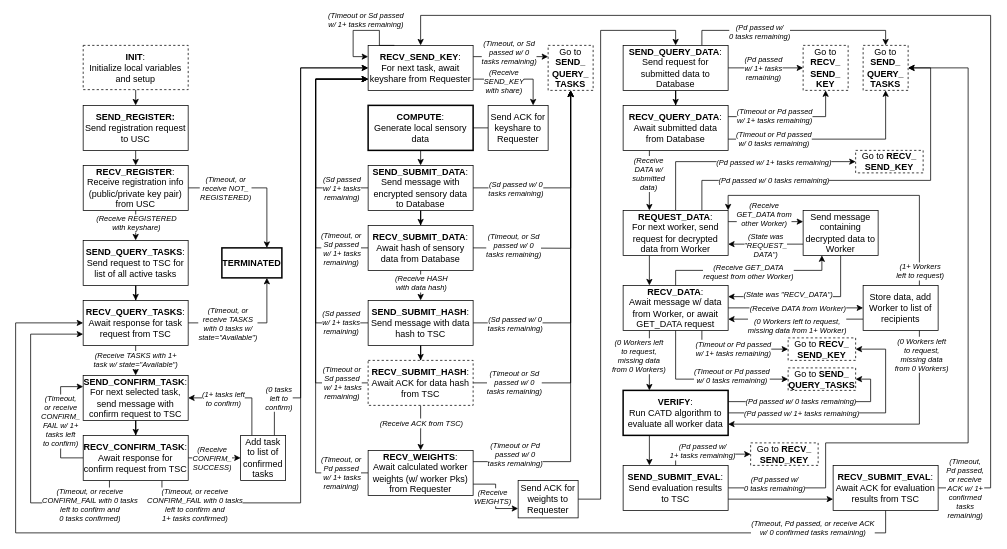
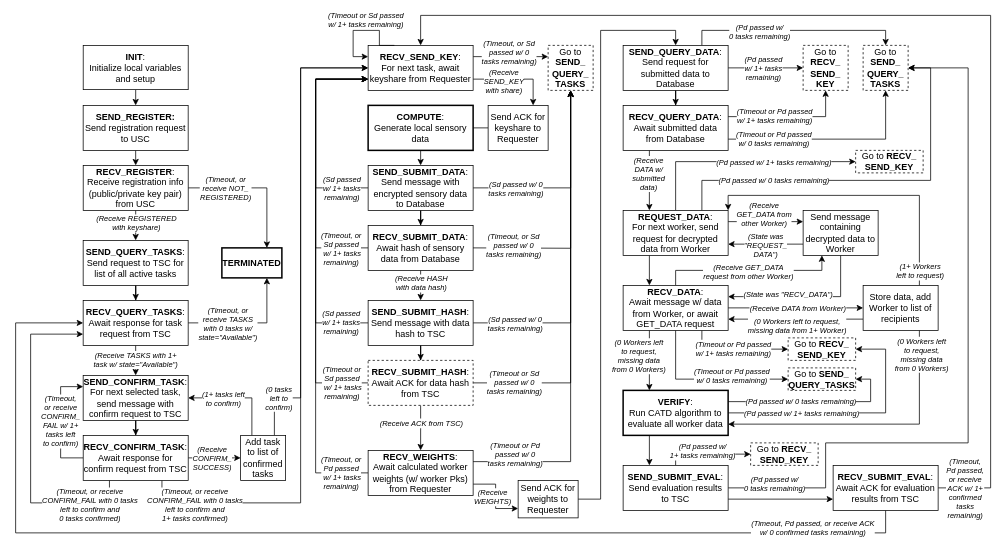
- <mxCell id="3" value="&lt;div&gt;&lt;b&gt;INIT&lt;/b&gt;: &lt;br&gt;&lt;/div&gt;&lt;div&gt;Initialize local variables and setup&lt;/div&gt;" style="rounded=0;whiteSpace=wrap;html=1;dashed=1;" vertex="1" parent="1"><mxGeometry x="110.1" y="60" width="140" height="59" as="geometry" /></mxCell>
+ <mxCell id="3" value="&lt;div&gt;&lt;b&gt;INIT&lt;/b&gt;: &lt;br&gt;&lt;/div&gt;&lt;div&gt;Initialize local variables and setup&lt;/div&gt;" style="rounded=0;whiteSpace=wrap;html=1;" vertex="1" parent="1"><mxGeometry x="110.1" y="60" width="140" height="59" as="geometry" /></mxCell>
